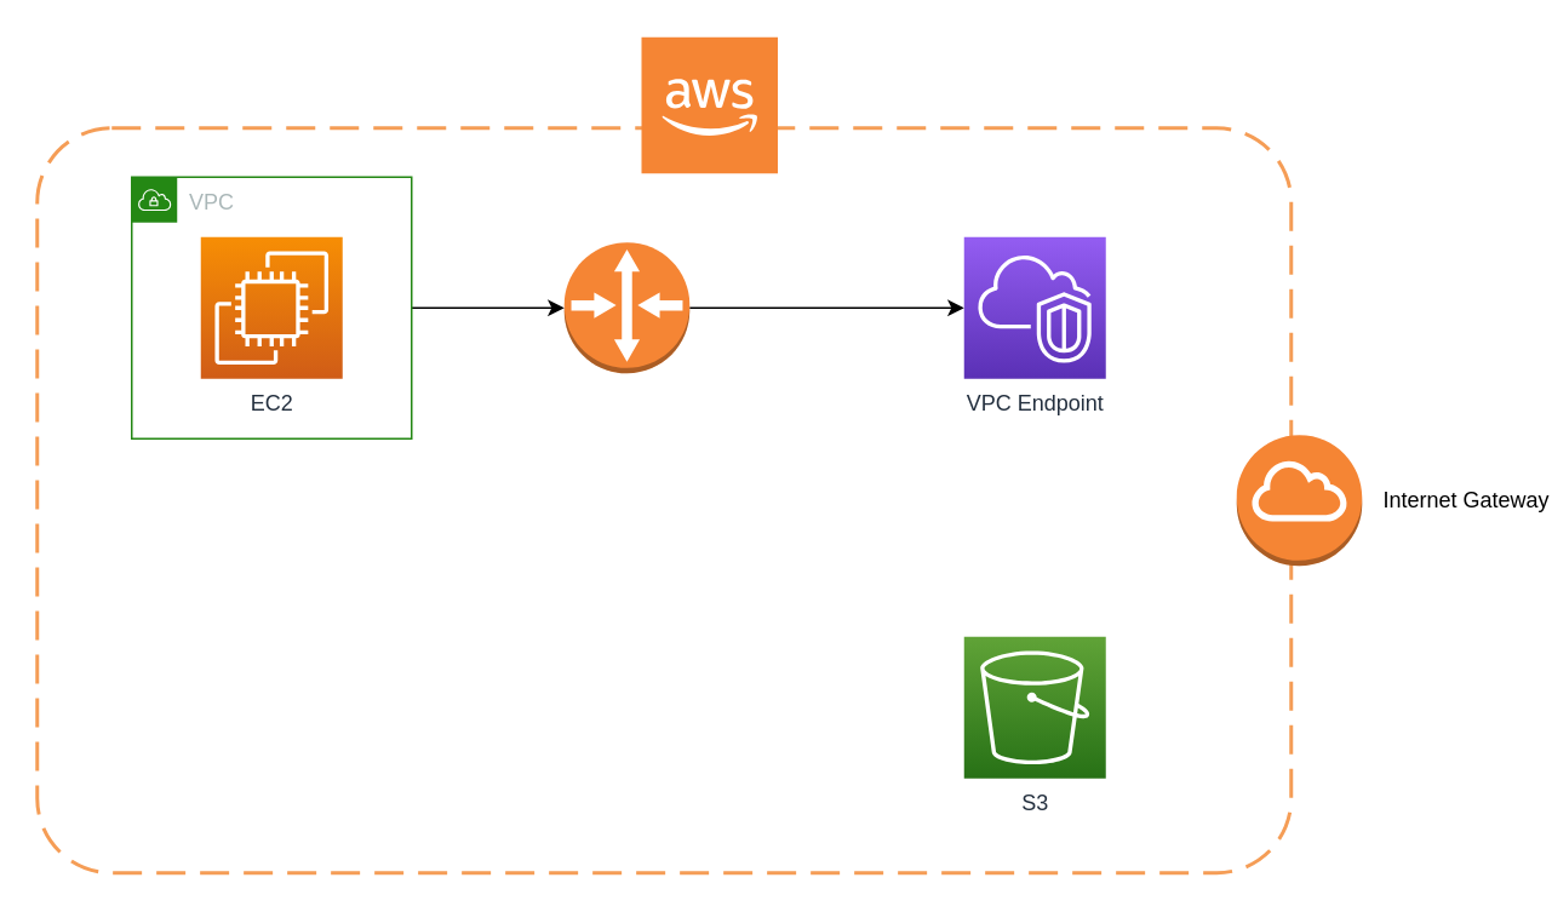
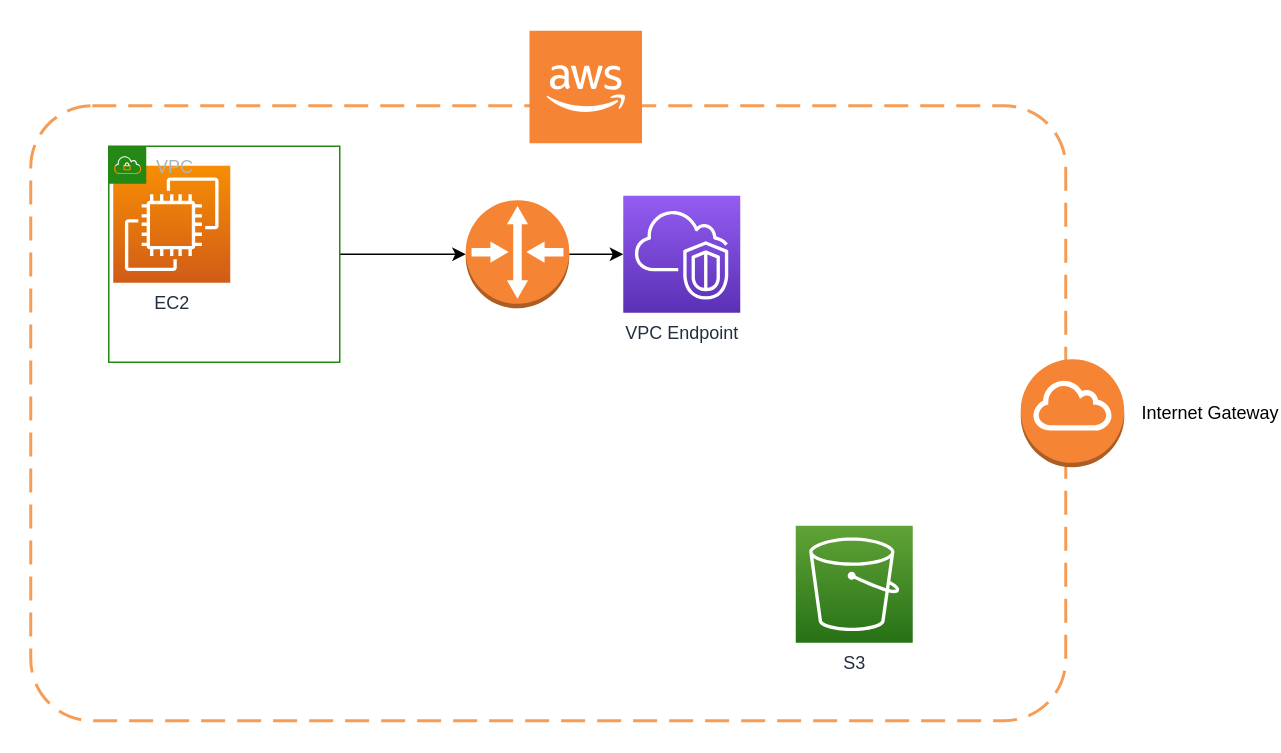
- <mxCell id="3" value="EC2" style="sketch=0;points=[[0,0,0],[0.25,0,0],[0.5,0,0],[0.75,0,0],[1,0,0],[0,1,0],[0.25,1,0],[0.5,1,0],[0.75,1,0],[1,1,0],[0,0.25,0],[0,0.5,0],[0,0.75,0],[1,0.25,0],[1,0.5,0],[1,0.75,0]];outlineConnect=0;fontColor=#232F3E;gradientColor=#F78E04;gradientDirection=north;fillColor=#D05C17;strokeColor=#ffffff;dashed=0;verticalLabelPosition=bottom;verticalAlign=top;align=center;html=1;fontSize=12;fontStyle=0;aspect=fixed;shape=mxgraph.aws4.resourceIcon;resIcon=mxgraph.aws4.ec2;" vertex="1" parent="1"><mxGeometry x="110" y="130" width="78" height="78" as="geometry" /></mxCell>
+ <mxCell id="3" value="EC2" style="sketch=0;points=[[0,0,0],[0.25,0,0],[0.5,0,0],[0.75,0,0],[1,0,0],[0,1,0],[0.25,1,0],[0.5,1,0],[0.75,1,0],[1,1,0],[0,0.25,0],[0,0.5,0],[0,0.75,0],[1,0.25,0],[1,0.5,0],[1,0.75,0]];outlineConnect=0;fontColor=#232F3E;gradientColor=#F78E04;gradientDirection=north;fillColor=#D05C17;strokeColor=#ffffff;dashed=0;verticalLabelPosition=bottom;verticalAlign=top;align=center;html=1;fontSize=12;fontStyle=0;aspect=fixed;shape=mxgraph.aws4.resourceIcon;resIcon=mxgraph.aws4.ec2;" vertex="1" parent="1"><mxGeometry x="75" y="110" width="78" height="78" as="geometry" /></mxCell>
- <mxCell id="6" value="VPC Endpoint" style="sketch=0;points=[[0,0,0],[0.25,0,0],[0.5,0,0],[0.75,0,0],[1,0,0],[0,1,0],[0.25,1,0],[0.5,1,0],[0.75,1,0],[1,1,0],[0,0.25,0],[0,0.5,0],[0,0.75,0],[1,0.25,0],[1,0.5,0],[1,0.75,0]];outlineConnect=0;fontColor=#232F3E;gradientColor=#945DF2;gradientDirection=north;fillColor=#5A30B5;strokeColor=#ffffff;dashed=0;verticalLabelPosition=bottom;verticalAlign=top;align=center;html=1;fontSize=12;fontStyle=0;aspect=fixed;shape=mxgraph.aws4.resourceIcon;resIcon=mxgraph.aws4.vpc;" vertex="1" parent="1"><mxGeometry x="530" y="130" width="78" height="78" as="geometry" /></mxCell>
+ <mxCell id="6" value="VPC Endpoint" style="sketch=0;points=[[0,0,0],[0.25,0,0],[0.5,0,0],[0.75,0,0],[1,0,0],[0,1,0],[0.25,1,0],[0.5,1,0],[0.75,1,0],[1,1,0],[0,0.25,0],[0,0.5,0],[0,0.75,0],[1,0.25,0],[1,0.5,0],[1,0.75,0]];outlineConnect=0;fontColor=#232F3E;gradientColor=#945DF2;gradientDirection=north;fillColor=#5A30B5;strokeColor=#ffffff;dashed=0;verticalLabelPosition=bottom;verticalAlign=top;align=center;html=1;fontSize=12;fontStyle=0;aspect=fixed;shape=mxgraph.aws4.resourceIcon;resIcon=mxgraph.aws4.vpc;" vertex="1" parent="1"><mxGeometry x="415" y="130" width="78" height="78" as="geometry" /></mxCell>
